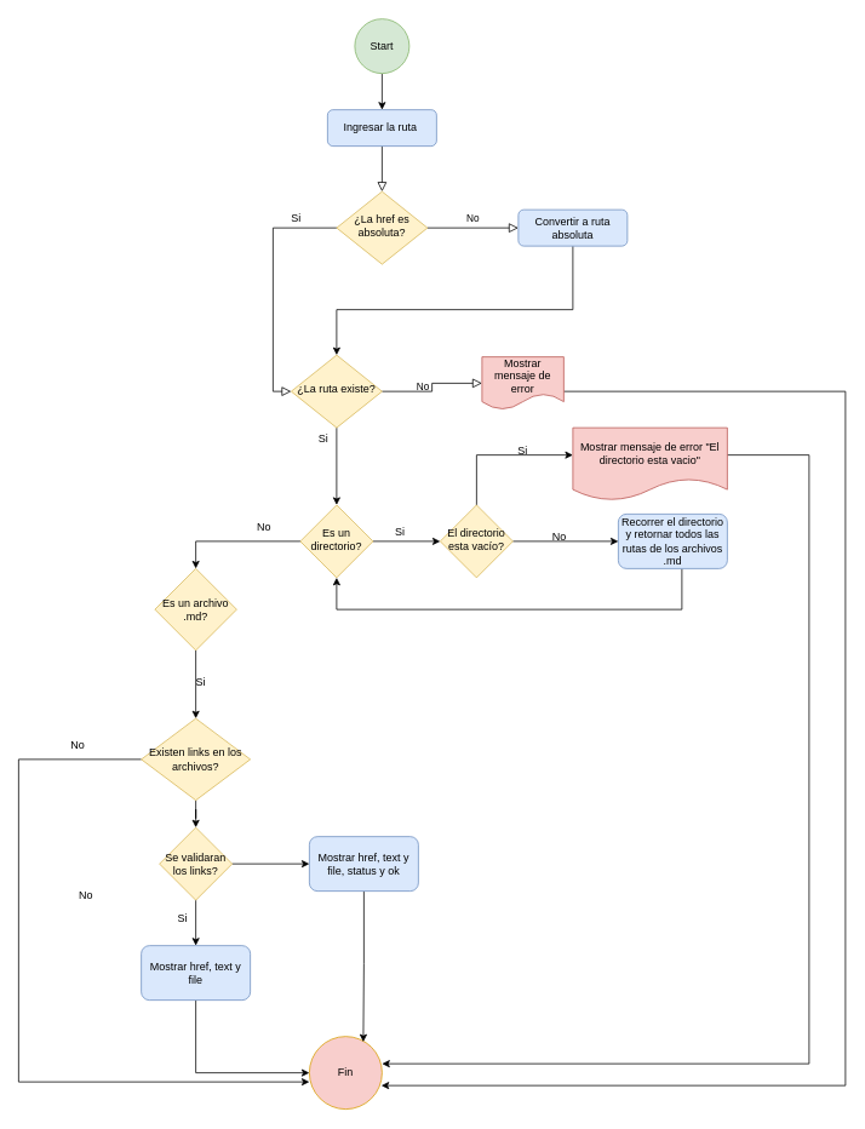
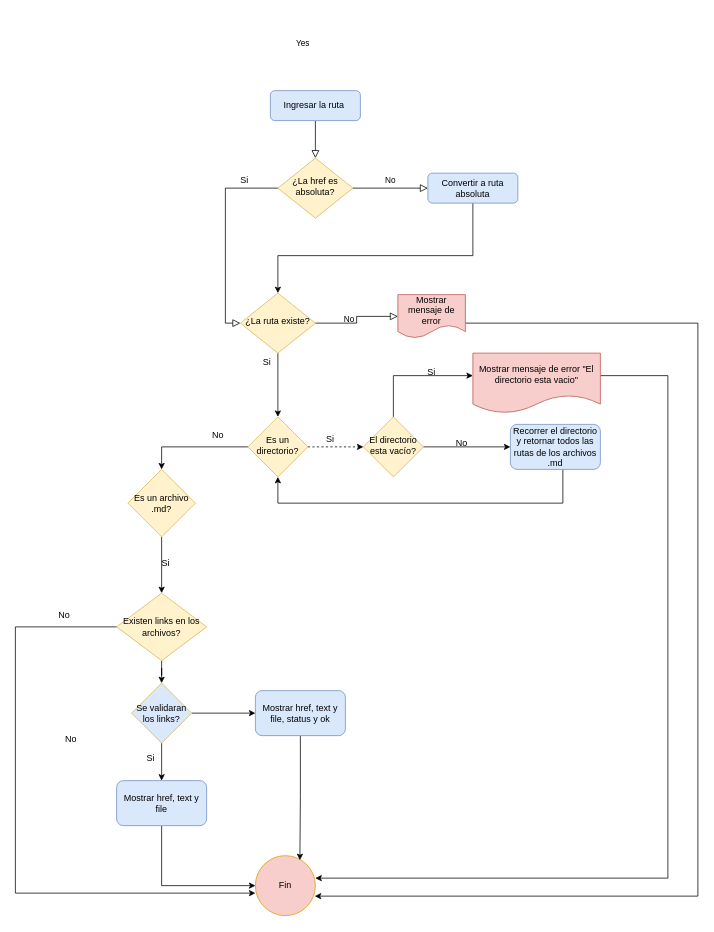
- <mxCell id="15" value="Start" style="ellipse;whiteSpace=wrap;html=1;aspect=fixed;fillColor=#d5e8d4;strokeColor=#82b366;" parent="1" vertex="1"><mxGeometry x="390" y="20" width="60" height="60" as="geometry" /></mxCell>
- <mxCell id="14" style="edgeStyle=orthogonalEdgeStyle;rounded=0;orthogonalLoop=1;jettySize=auto;html=1;exitX=0.5;exitY=1;exitDx=0;exitDy=0;" parent="1" source="15" target="3" edge="1"><mxGeometry relative="1" as="geometry" /></mxCell>
- <mxCell id="18" value="" style="edgeStyle=orthogonalEdgeStyle;rounded=0;orthogonalLoop=1;jettySize=auto;html=1;" parent="1" source="19" target="29" edge="1"><mxGeometry relative="1" as="geometry" /></mxCell>
+ <mxCell id="18" value="" style="edgeStyle=orthogonalEdgeStyle;rounded=0;orthogonalLoop=1;jettySize=auto;html=1;dashed=1;" parent="1" source="19" target="29" edge="1"><mxGeometry relative="1" as="geometry" /></mxCell>
- <mxCell id="43" value="Se validaran los links?" style="rhombus;whiteSpace=wrap;html=1;fillColor=#fff2cc;strokeColor=#d6b656;" parent="1" vertex="1"><mxGeometry x="175" y="910" width="80" height="80" as="geometry" /></mxCell>
+ <mxCell id="43" value="Se validaran los links?" style="rhombus;whiteSpace=wrap;html=1;fillColor=#dae8fc;strokeColor=#d6b656;" parent="1" vertex="1"><mxGeometry x="175" y="910" width="80" height="80" as="geometry" /></mxCell>
